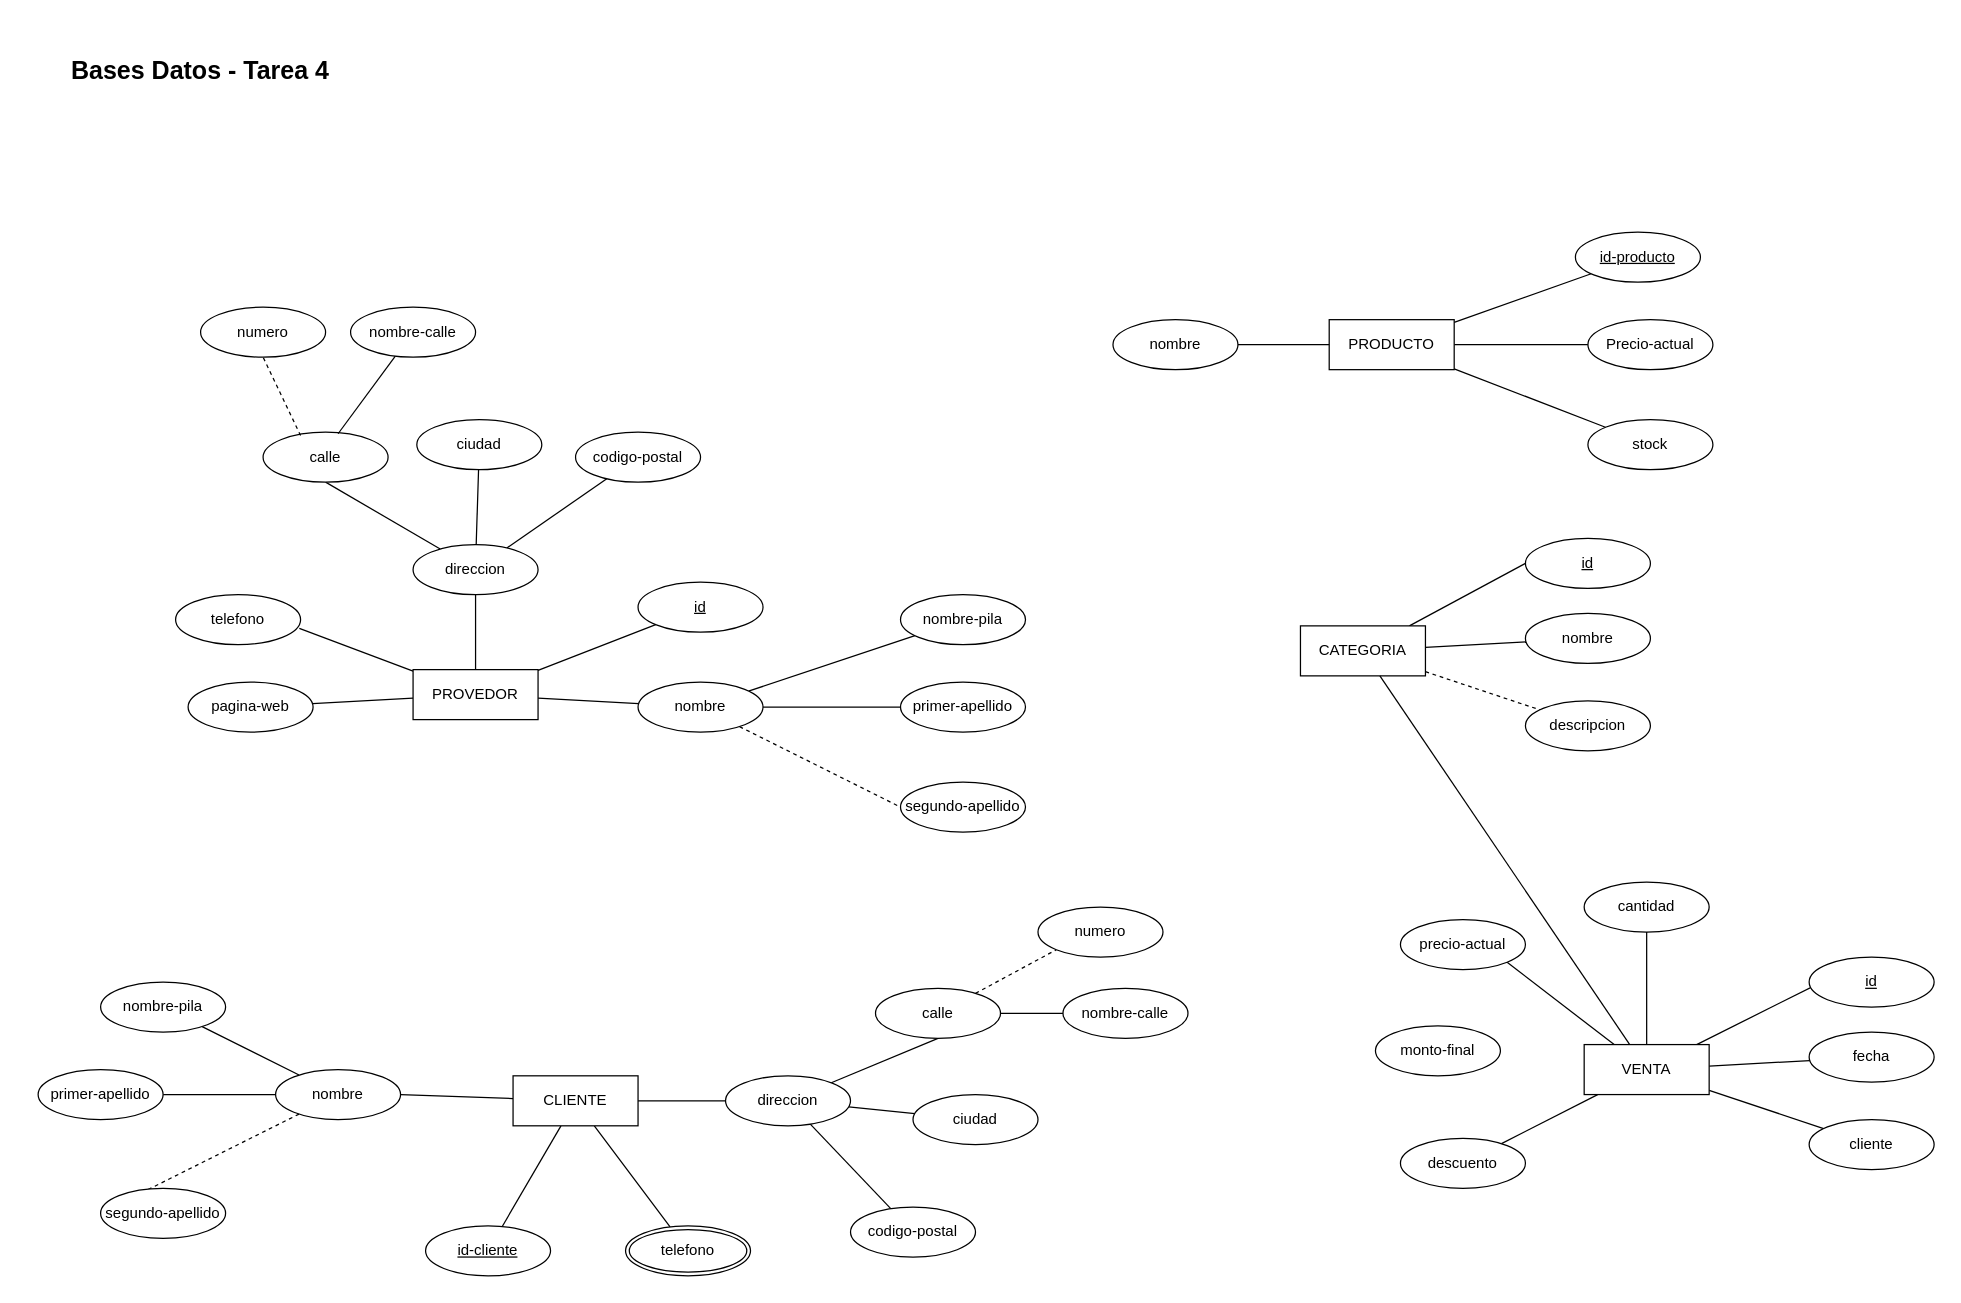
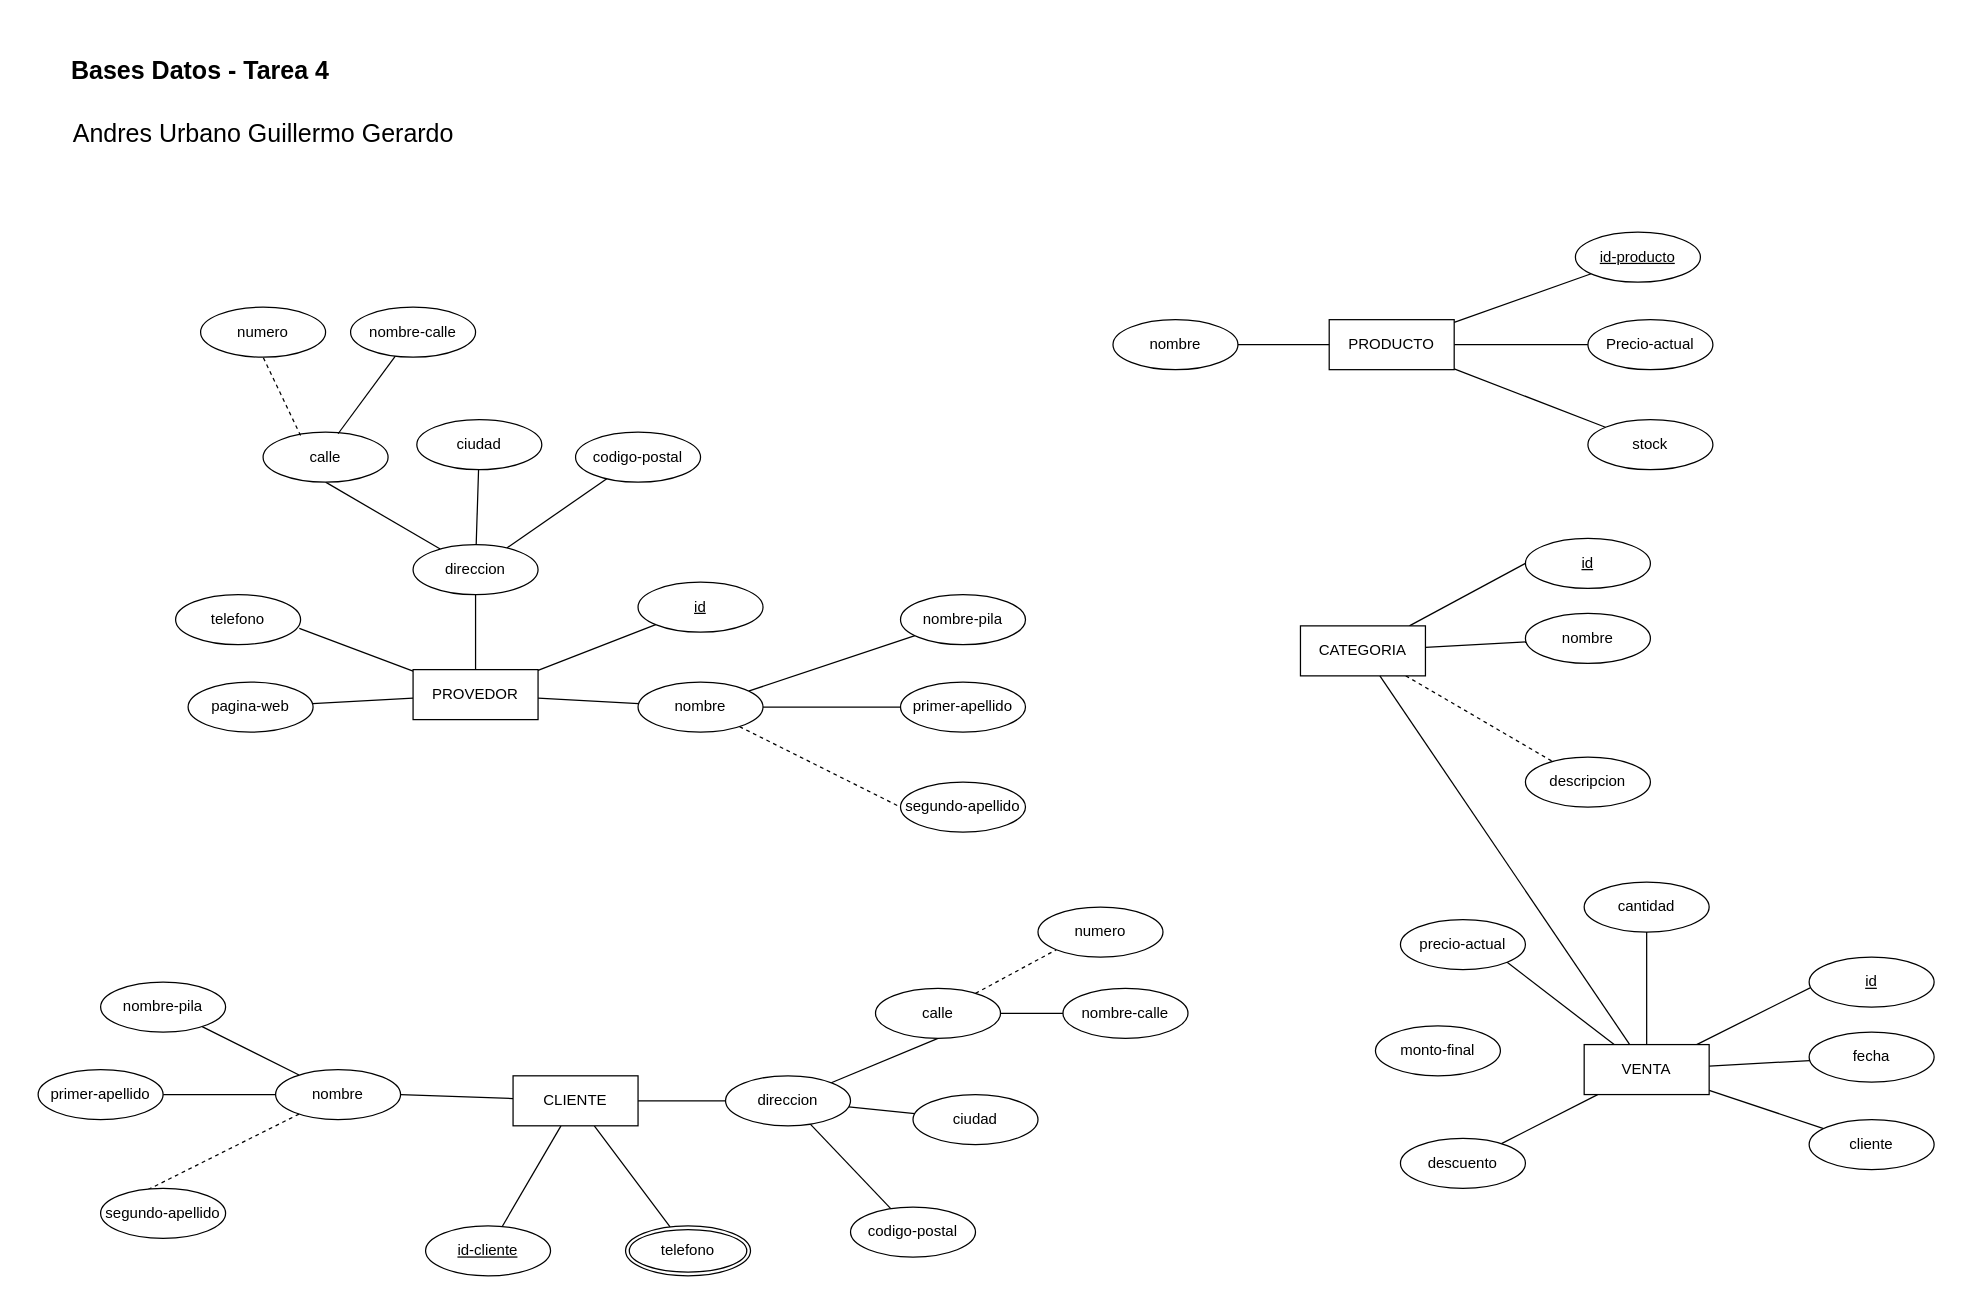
+ <mxCell id="87" value="Andres Urbano Guillermo Gerardo" style="text;html=1;align=center;verticalAlign=middle;resizable=0;points=[];autosize=1;fontSize=20;" vertex="1" parent="1"><mxGeometry x="50" y="90" width="320" height="30" as="geometry" /></mxCell>
- <mxCell id="71" value="descripcion" style="ellipse;whiteSpace=wrap;html=1;align=center;" vertex="1" parent="1"><mxGeometry x="1220" y="560" width="100" height="40" as="geometry" /></mxCell>
+ <mxCell id="71" value="descripcion" style="ellipse;whiteSpace=wrap;html=1;align=center;" vertex="1" parent="1"><mxGeometry x="1220" y="605" width="100" height="40" as="geometry" /></mxCell>
